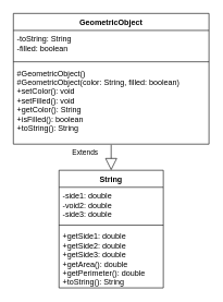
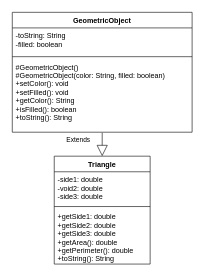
- <mxCell id="6" value="String" style="swimlane;fontStyle=1;align=center;verticalAlign=top;childLayout=stackLayout;horizontal=1;startSize=26;horizontalStack=0;resizeParent=1;resizeParentMax=0;resizeLast=0;collapsible=1;marginBottom=0;" vertex="1" parent="1"><mxGeometry x="90" y="260" width="160" height="180" as="geometry" /></mxCell>
+ <mxCell id="6" value="Triangle" style="swimlane;fontStyle=1;align=center;verticalAlign=top;childLayout=stackLayout;horizontal=1;startSize=26;horizontalStack=0;resizeParent=1;resizeParentMax=0;resizeLast=0;collapsible=1;marginBottom=0;" vertex="1" parent="1"><mxGeometry x="90" y="260" width="160" height="180" as="geometry" /></mxCell>
